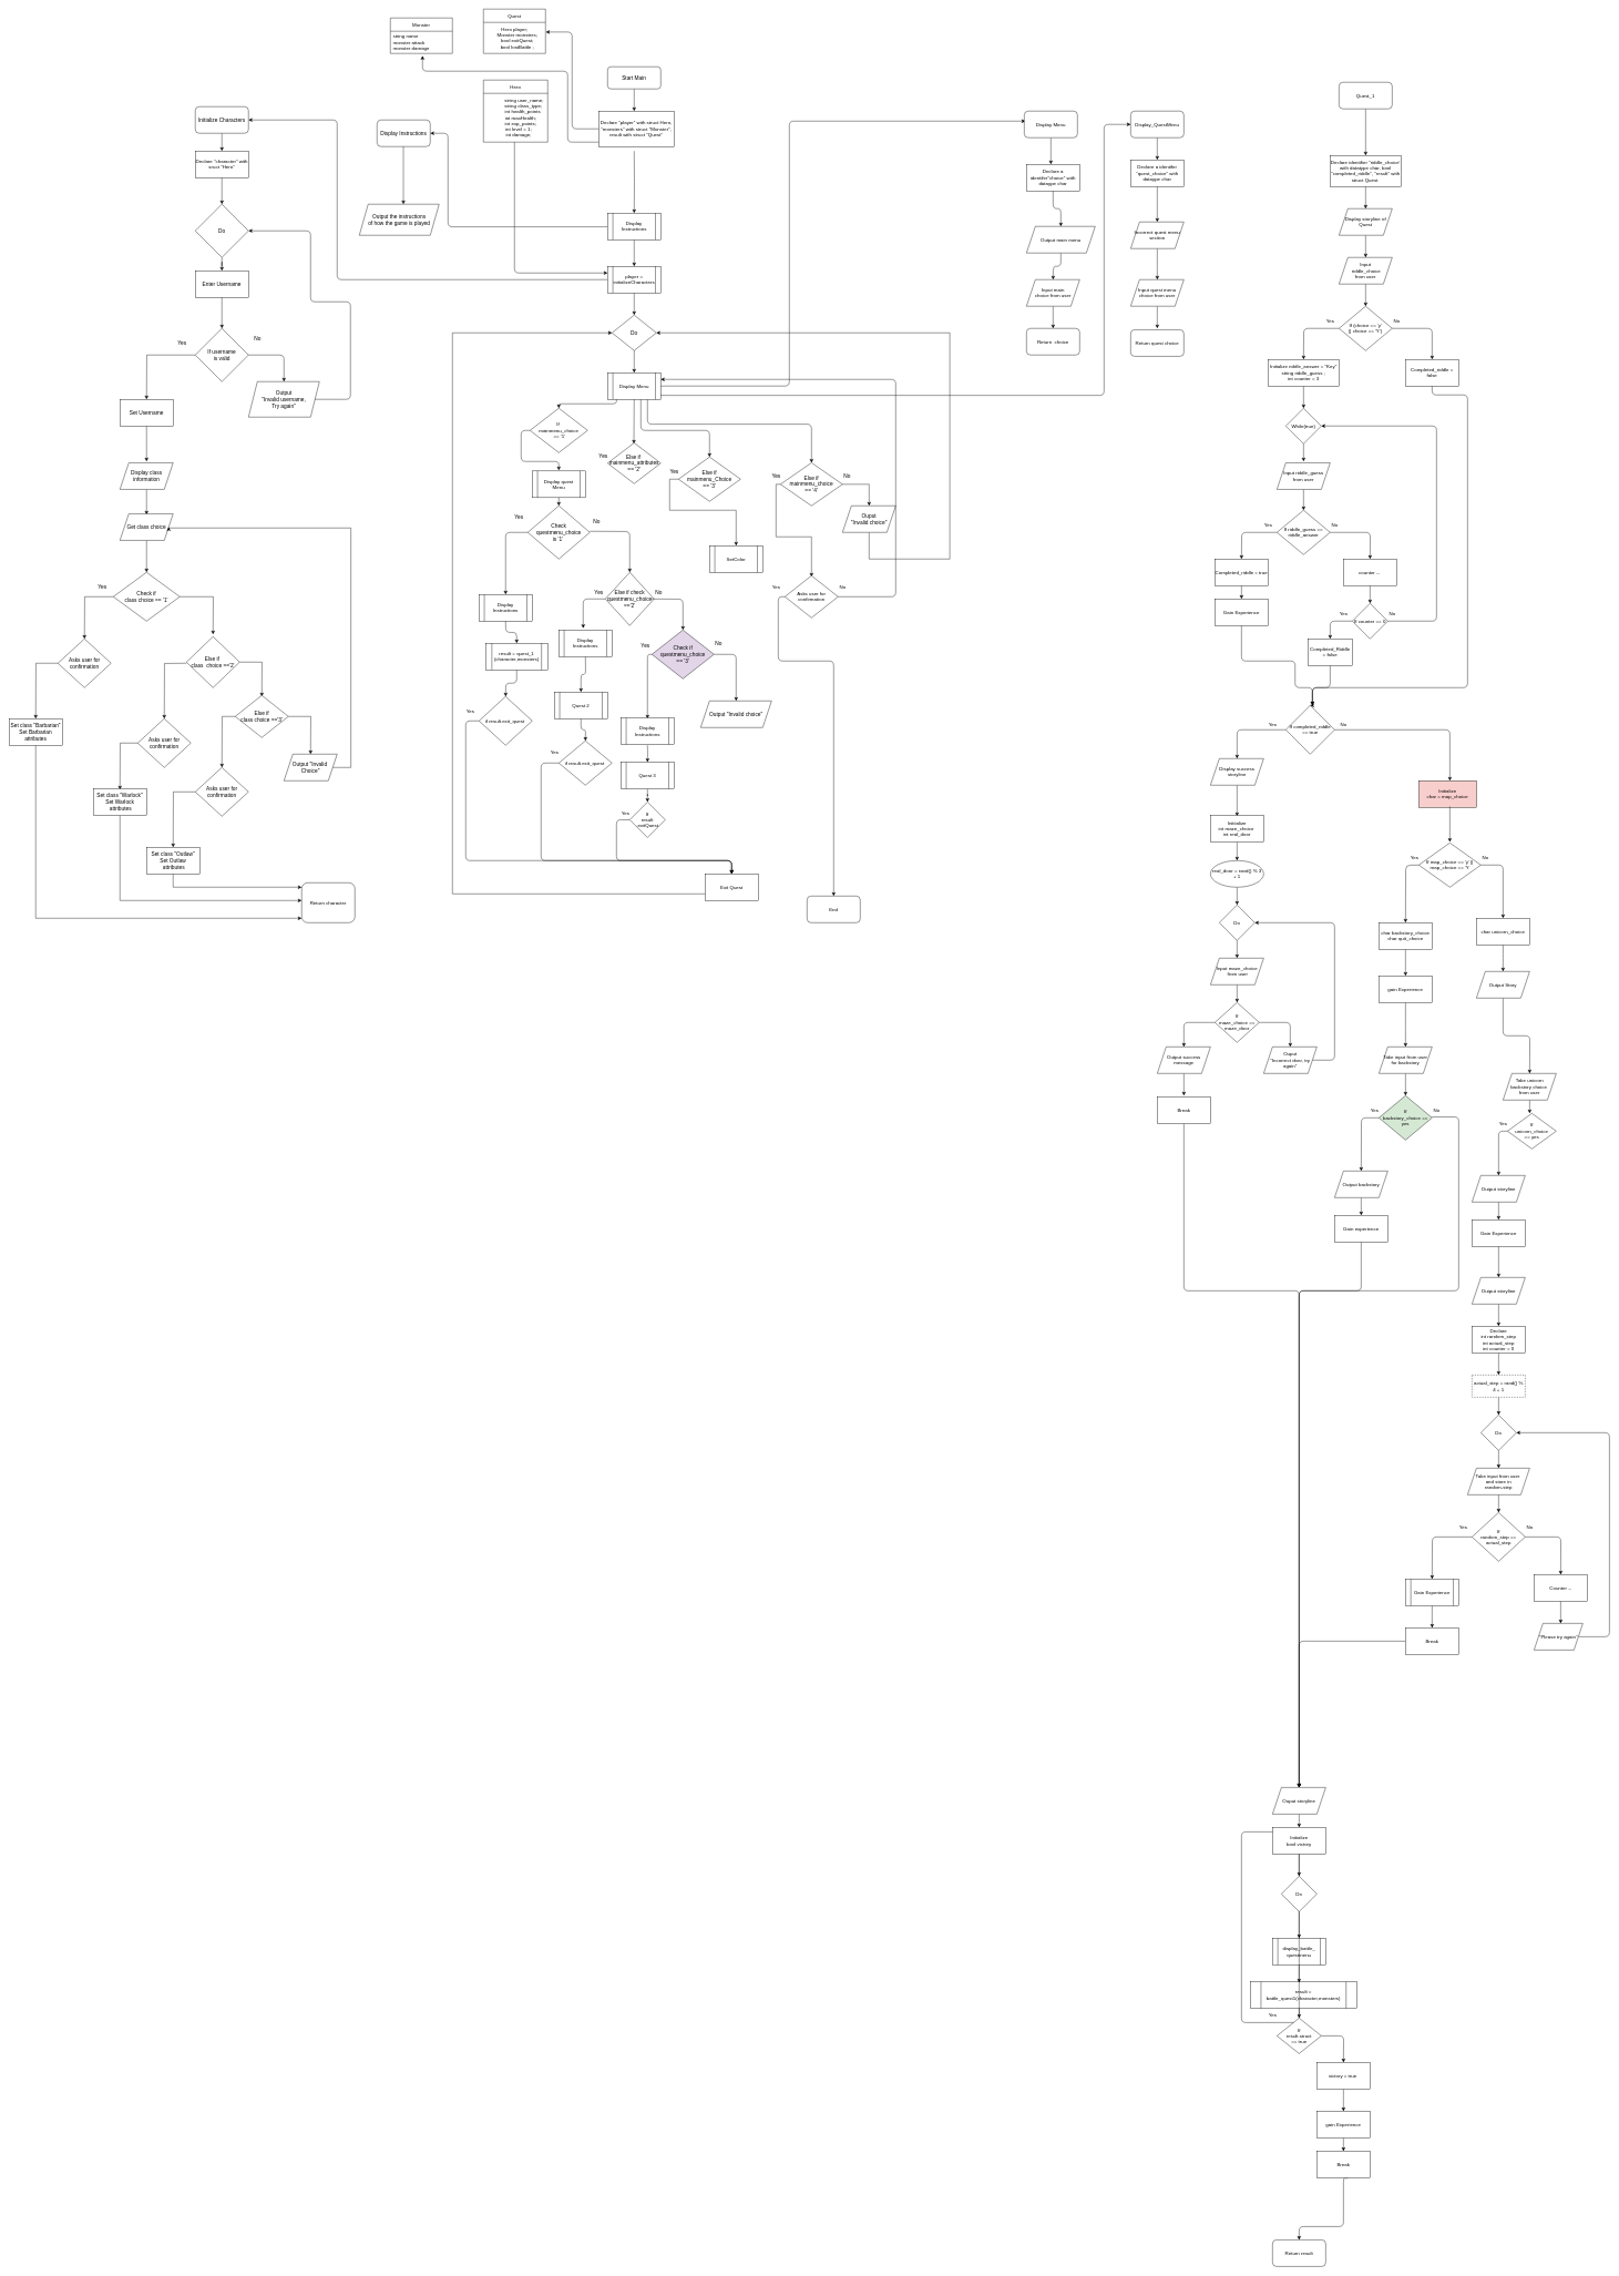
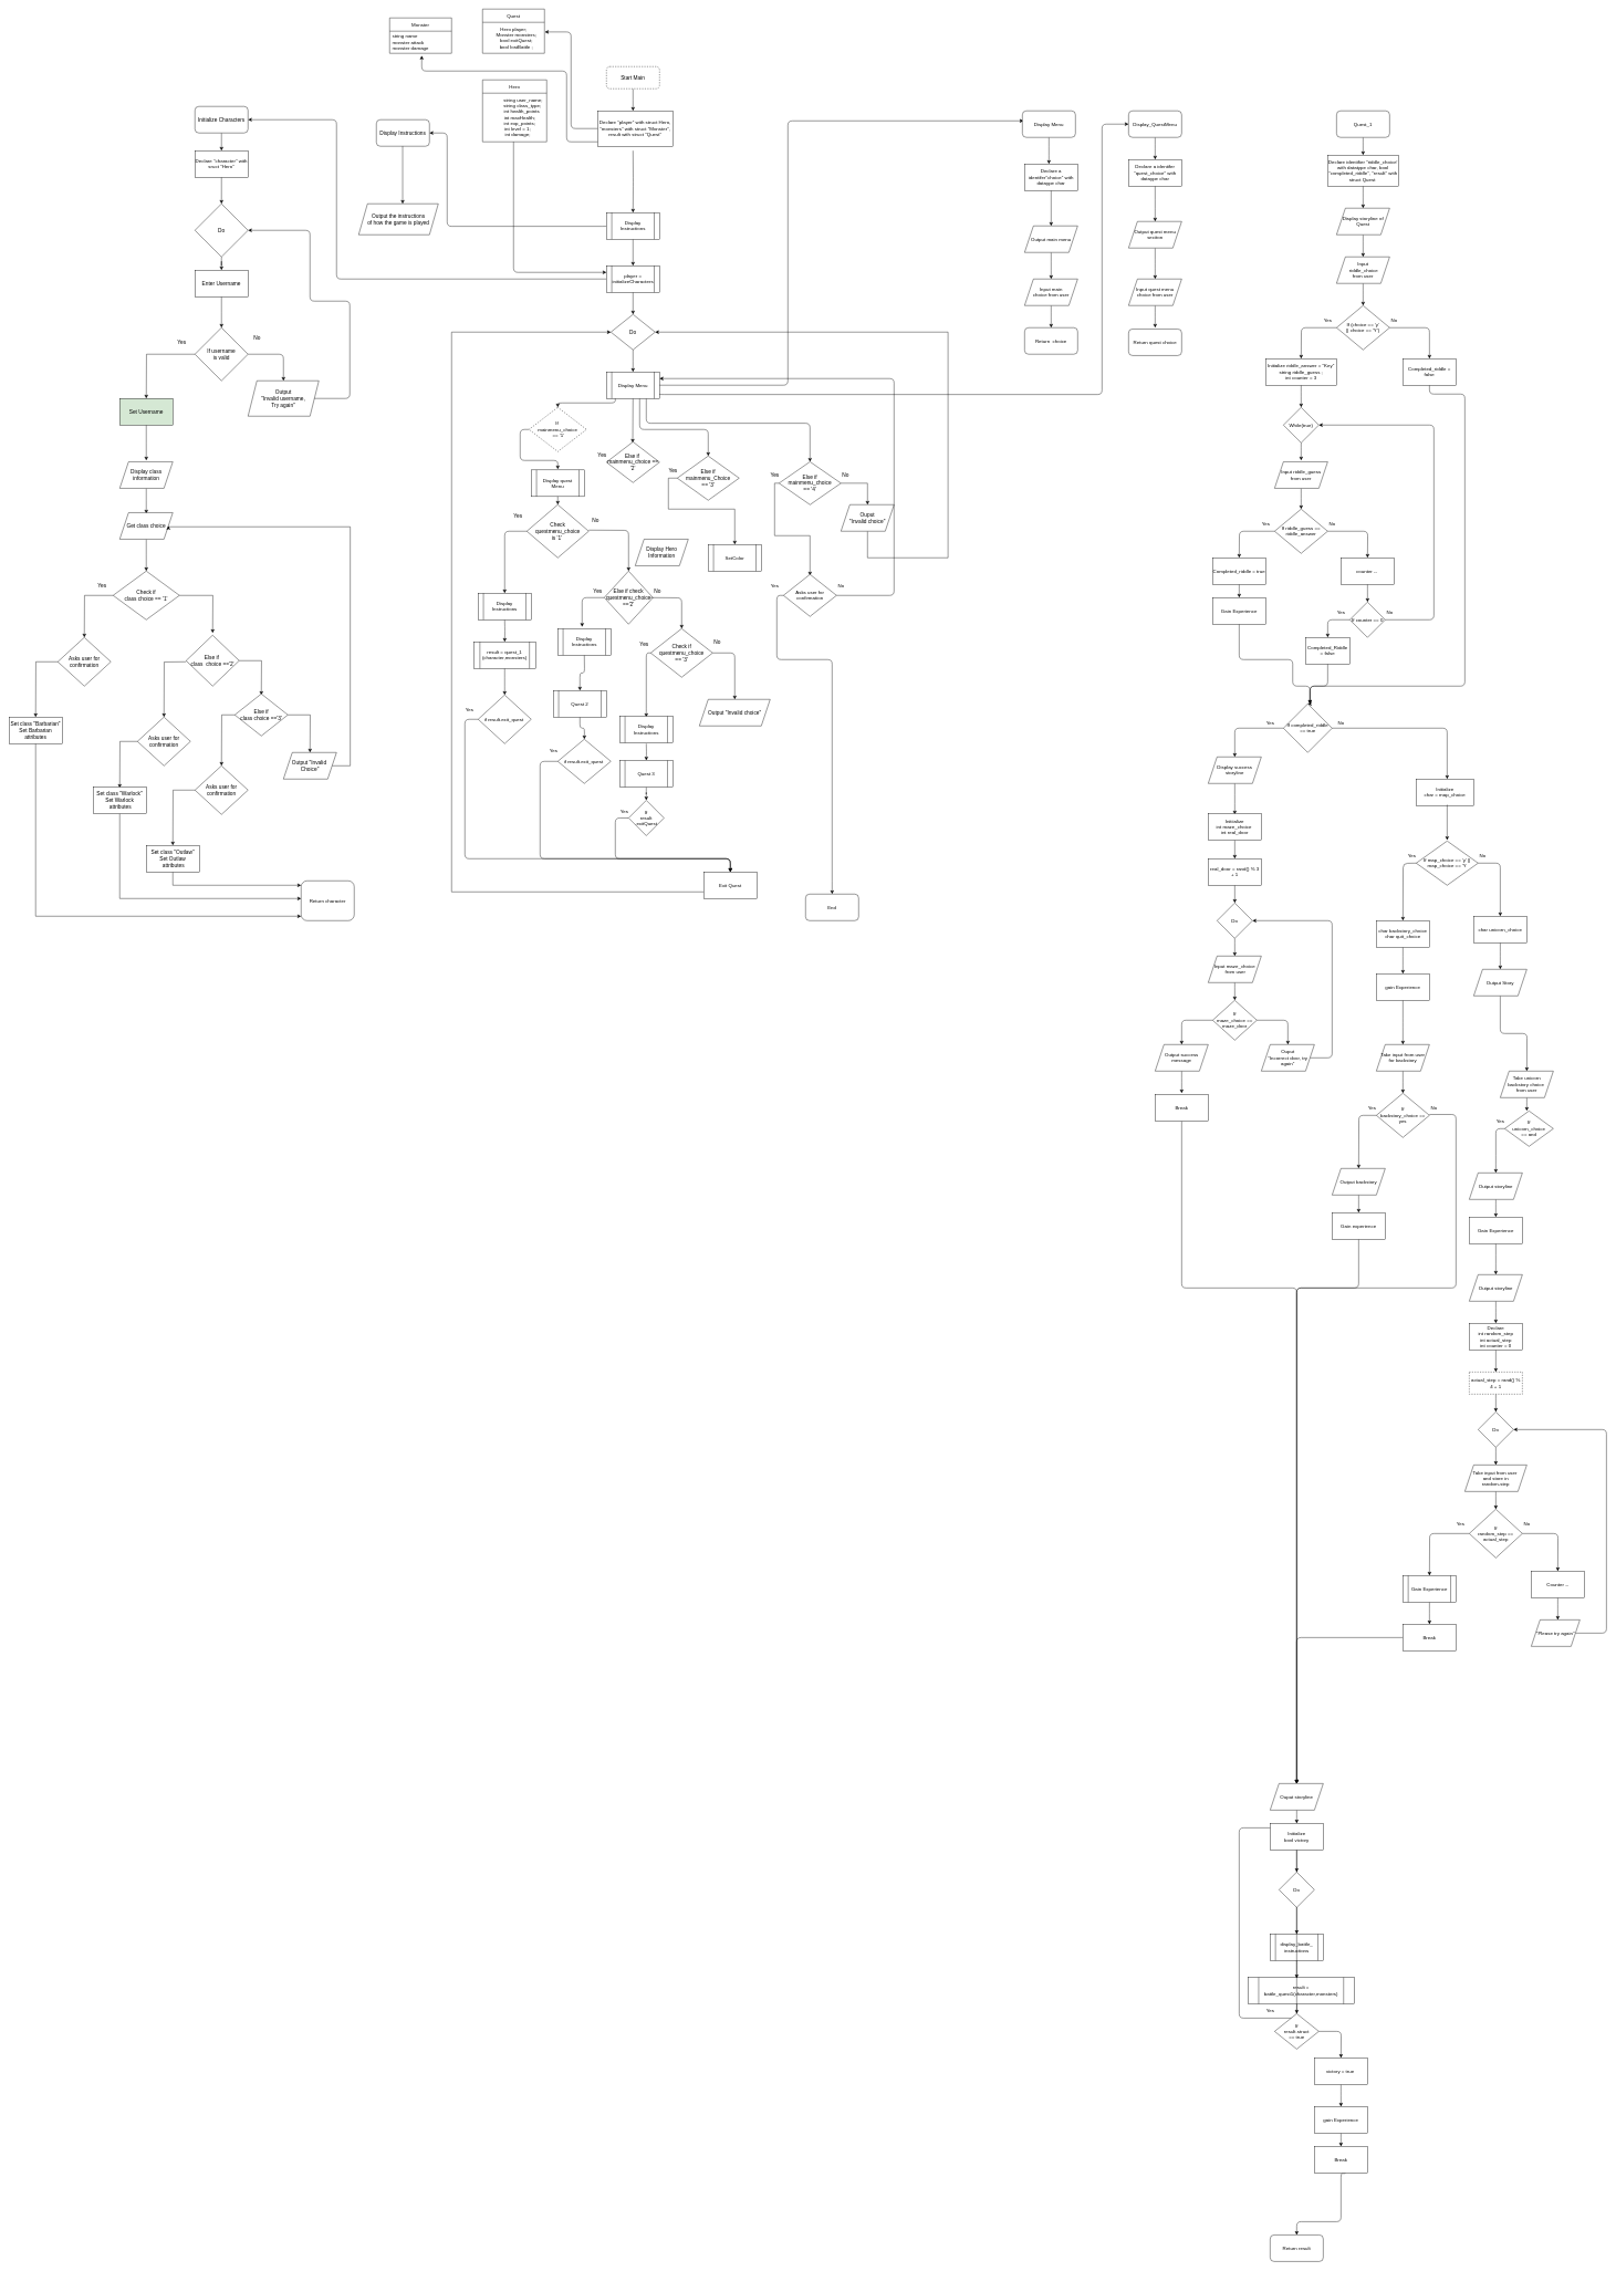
- <mxCell id="3" value="Start Main" style="rounded=1;whiteSpace=wrap;html=1;" parent="1" vertex="1"><mxGeometry x="1370" y="150" width="120" height="50" as="geometry" /></mxCell>
+ <mxCell id="3" value="Start Main" style="rounded=1;whiteSpace=wrap;html=1;dashed=1;" parent="1" vertex="1"><mxGeometry x="1370" y="150" width="120" height="50" as="geometry" /></mxCell>
- <mxCell id="159" value="Quest_1" style="rounded=1;whiteSpace=wrap;html=1;fontFamily=Helvetica;fontSize=11;fontColor=default;" vertex="1" parent="1"><mxGeometry x="3020" y="185" width="120" height="60" as="geometry" /></mxCell>
+ <mxCell id="159" value="Quest_1" style="rounded=1;whiteSpace=wrap;html=1;fontFamily=Helvetica;fontSize=11;fontColor=default;" vertex="1" parent="1"><mxGeometry x="3020" y="250" width="120" height="60" as="geometry" /></mxCell>
- <mxCell id="109" value="Incorrect quest menu seciton" style="shape=parallelogram;perimeter=parallelogramPerimeter;whiteSpace=wrap;html=1;fixedSize=1;fontFamily=Helvetica;fontSize=11;fontColor=default;" vertex="1" parent="1"><mxGeometry x="2550" y="500" width="120" height="60" as="geometry" /></mxCell>
+ <mxCell id="109" value="Output quest menu seciton" style="shape=parallelogram;perimeter=parallelogramPerimeter;whiteSpace=wrap;html=1;fixedSize=1;fontFamily=Helvetica;fontSize=11;fontColor=default;" vertex="1" parent="1"><mxGeometry x="2550" y="500" width="120" height="60" as="geometry" /></mxCell>
- <mxCell id="95" value="Output main menu" style="shape=parallelogram;perimeter=parallelogramPerimeter;whiteSpace=wrap;html=1;fixedSize=1;fontFamily=Helvetica;fontSize=11;fontColor=default;" vertex="1" parent="1"><mxGeometry x="2315" y="510" width="155" height="60" as="geometry" /></mxCell>
+ <mxCell id="95" value="Output main menu" style="shape=parallelogram;perimeter=parallelogramPerimeter;whiteSpace=wrap;html=1;fixedSize=1;fontFamily=Helvetica;fontSize=11;fontColor=default;" vertex="1" parent="1"><mxGeometry x="2315" y="510" width="120" height="60" as="geometry" /></mxCell>
- <mxCell id="61" value="Set Username" style="rounded=0;whiteSpace=wrap;html=1;" parent="1" vertex="1"><mxGeometry x="270" y="900" width="120" height="60" as="geometry" /></mxCell>
+ <mxCell id="61" value="Set Username" style="rounded=0;whiteSpace=wrap;html=1;fillColor=#d5e8d4;" parent="1" vertex="1"><mxGeometry x="270" y="900" width="120" height="60" as="geometry" /></mxCell>
- <mxCell id="128" value="If&amp;nbsp;&lt;br&gt;mainmenu_choice&lt;br&gt;&amp;nbsp;== '1'" style="rhombus;whiteSpace=wrap;html=1;fontFamily=Helvetica;fontSize=11;fontColor=default;" vertex="1" parent="1"><mxGeometry x="1195" y="920" width="130" height="100" as="geometry" /></mxCell>
+ <mxCell id="128" value="If&amp;nbsp;&lt;br&gt;mainmenu_choice&lt;br&gt;&amp;nbsp;== '1'" style="rhombus;whiteSpace=wrap;html=1;fontFamily=Helvetica;fontSize=11;fontColor=default;dashed=1;" vertex="1" parent="1"><mxGeometry x="1195" y="920" width="130" height="100" as="geometry" /></mxCell>
- <mxCell id="32" value="Else if&amp;nbsp;&lt;br&gt;mainmenu_attributes == '2'" style="rhombus;whiteSpace=wrap;html=1;" parent="1" vertex="1"><mxGeometry x="1370" y="998" width="120" height="92" as="geometry" /></mxCell>
+ <mxCell id="32" value="Else if&amp;nbsp;&lt;br&gt;mainmenu_choice == '2'" style="rhombus;whiteSpace=wrap;html=1;" parent="1" vertex="1"><mxGeometry x="1370" y="998" width="120" height="92" as="geometry" /></mxCell>
+ <mxCell id="29" value="Display Hero Information" style="shape=parallelogram;perimeter=parallelogramPerimeter;whiteSpace=wrap;html=1;fixedSize=1;" parent="1" vertex="1"><mxGeometry x="1435" y="1218" width="120" height="60" as="geometry" /></mxCell>
- <mxCell id="21" value="Check if&lt;br&gt;questmenu_choice&lt;br&gt;== '3'" style="rhombus;whiteSpace=wrap;html=1;fillColor=#e1d5e7;" parent="1" vertex="1"><mxGeometry x="1470" y="1420" width="140" height="110" as="geometry" /></mxCell>
+ <mxCell id="21" value="Check if&lt;br&gt;questmenu_choice&lt;br&gt;== '3'" style="rhombus;whiteSpace=wrap;html=1;" parent="1" vertex="1"><mxGeometry x="1470" y="1420" width="140" height="110" as="geometry" /></mxCell>
- <mxCell id="121" value="result = quest_1&lt;br&gt;(character,monsters)" style="shape=process;whiteSpace=wrap;html=1;backgroundOutline=1;fontFamily=Helvetica;fontSize=11;fontColor=default;" vertex="1" parent="1"><mxGeometry x="1095" y="1450" width="140" height="60" as="geometry" /></mxCell>
+ <mxCell id="121" value="result = quest_1&lt;br&gt;(character,monsters)" style="shape=process;whiteSpace=wrap;html=1;backgroundOutline=1;fontFamily=Helvetica;fontSize=11;fontColor=default;" vertex="1" parent="1"><mxGeometry x="1070" y="1450" width="140" height="60" as="geometry" /></mxCell>
- <mxCell id="231" value="Initialize&lt;br&gt;char = map_choice" style="rounded=0;whiteSpace=wrap;html=1;fontFamily=Helvetica;fontSize=11;fontColor=default;fillColor=#f8cecc;" vertex="1" parent="1"><mxGeometry x="3200" y="1760" width="130" height="60" as="geometry" /></mxCell>
+ <mxCell id="231" value="Initialize&lt;br&gt;char = map_choice" style="rounded=0;whiteSpace=wrap;html=1;fontFamily=Helvetica;fontSize=11;fontColor=default;" vertex="1" parent="1"><mxGeometry x="3200" y="1760" width="130" height="60" as="geometry" /></mxCell>
- <mxCell id="207" value="real_door = rand() % 3 + 1" style="ellipse;whiteSpace=wrap;html=1;fontFamily=Helvetica;fontSize=11;fontColor=default;" vertex="1" parent="1"><mxGeometry x="2730" y="1940" width="120" height="60" as="geometry" /></mxCell>
+ <mxCell id="207" value="real_door = rand() % 3 + 1" style="rounded=0;whiteSpace=wrap;html=1;fontFamily=Helvetica;fontSize=11;fontColor=default;" vertex="1" parent="1"><mxGeometry x="2730" y="1940" width="120" height="60" as="geometry" /></mxCell>
- <mxCell id="247" value="If &lt;br&gt;backstory_choice == yes" style="rhombus;whiteSpace=wrap;html=1;fontFamily=Helvetica;fontSize=11;fontColor=default;fillColor=#d5e8d4;" vertex="1" parent="1"><mxGeometry x="3110" y="2470" width="120" height="100" as="geometry" /></mxCell>
+ <mxCell id="247" value="If &lt;br&gt;backstory_choice == yes" style="rhombus;whiteSpace=wrap;html=1;fontFamily=Helvetica;fontSize=11;fontColor=default;" vertex="1" parent="1"><mxGeometry x="3110" y="2470" width="120" height="100" as="geometry" /></mxCell>
- <mxCell id="272" value="If&lt;br&gt;unicorn_choice&lt;br&gt;== yes" style="rhombus;whiteSpace=wrap;html=1;fontFamily=Helvetica;fontSize=11;fontColor=default;" vertex="1" parent="1"><mxGeometry x="3400" y="2510" width="110" height="80" as="geometry" /></mxCell>
+ <mxCell id="272" value="If&lt;br&gt;unicorn_choice&lt;br&gt;== and" style="rhombus;whiteSpace=wrap;html=1;fontFamily=Helvetica;fontSize=11;fontColor=default;" vertex="1" parent="1"><mxGeometry x="3400" y="2510" width="110" height="80" as="geometry" /></mxCell>
- <mxCell id="219" value="display_battle_&lt;br&gt;questmenu" style="shape=process;whiteSpace=wrap;html=1;backgroundOutline=1;fontFamily=Helvetica;fontSize=11;fontColor=default;" vertex="1" parent="1"><mxGeometry x="2870" y="4370" width="120" height="60" as="geometry" /></mxCell>
+ <mxCell id="219" value="display_battle_&lt;br&gt;instructions" style="shape=process;whiteSpace=wrap;html=1;backgroundOutline=1;fontFamily=Helvetica;fontSize=11;fontColor=default;" vertex="1" parent="1"><mxGeometry x="2870" y="4370" width="120" height="60" as="geometry" /></mxCell>
